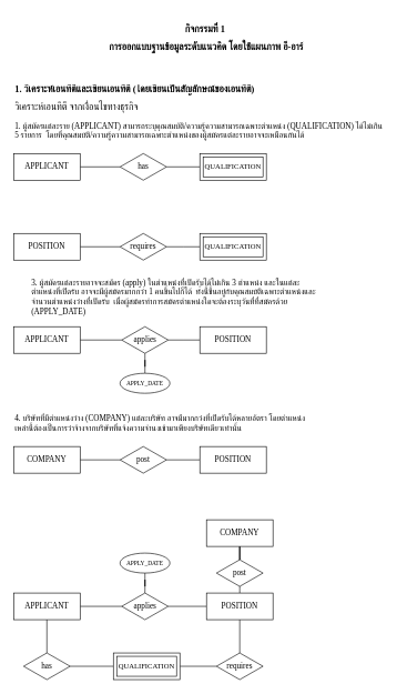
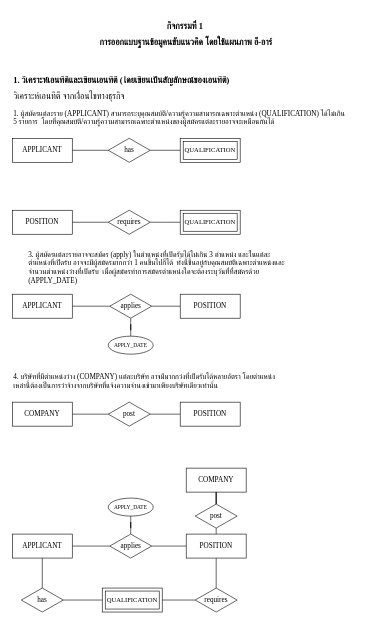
- <mxCell id="45" value="&lt;h1 style=&quot;font-size: 14px;&quot;&gt;&lt;font style=&quot;font-size: 14px;&quot; data-font-src=&quot;https://fonts.googleapis.com/css?family=sarabun&quot;&gt;กิจกรรมที่ 1&amp;nbsp;&lt;/font&gt;&lt;/h1&gt;&lt;h1 style=&quot;font-size: 14px;&quot;&gt;&lt;font style=&quot;font-size: 14px;&quot; data-font-src=&quot;https://fonts.googleapis.com/css?family=sarabun&quot;&gt;&lt;span style=&quot;background-color: initial; font-size: 14px;&quot;&gt;การออกแบบฐานข้อมูลระดับแนวคิด โดยใช้แผนภาพ อี-อาร์&lt;/span&gt;&lt;/font&gt;&lt;/h1&gt;" style="text;strokeColor=none;fillColor=none;spacingLeft=4;spacingRight=4;overflow=hidden;rotatable=0;points=[[0,0.5],[1,0.5]];portConstraint=eastwest;fontSize=14;whiteSpace=wrap;html=1;fontFamily=sarabun;fontSource=https%3A%2F%2Ffonts.googleapis.com%2Fcss%3Ffamily%3Dsarabun;align=center;" parent="1" vertex="1"><mxGeometry x="30" y="20" width="560" height="60" as="geometry" /></mxCell>
+ <mxCell id="45" value="&lt;h1 style=&quot;font-size: 14px;&quot;&gt;&lt;font style=&quot;font-size: 14px;&quot; data-font-src=&quot;https://fonts.googleapis.com/css?family=sarabun&quot;&gt;กิจกรรมที่ 1&amp;nbsp;&lt;/font&gt;&lt;/h1&gt;&lt;h1 style=&quot;font-size: 14px;&quot;&gt;&lt;font style=&quot;font-size: 14px;&quot; data-font-src=&quot;https://fonts.googleapis.com/css?family=sarabun&quot;&gt;&lt;span style=&quot;background-color: initial; font-size: 14px;&quot;&gt;การออกแบบฐานข้อมูคนขับแนวคิด โดยใช้แผนภาพ อี-อาร์&lt;/span&gt;&lt;/font&gt;&lt;/h1&gt;" style="text;strokeColor=none;fillColor=none;spacingLeft=4;spacingRight=4;overflow=hidden;rotatable=0;points=[[0,0.5],[1,0.5]];portConstraint=eastwest;fontSize=14;whiteSpace=wrap;html=1;fontFamily=sarabun;fontSource=https%3A%2F%2Ffonts.googleapis.com%2Fcss%3Ffamily%3Dsarabun;align=center;" parent="1" vertex="1"><mxGeometry x="30" y="20" width="560" height="60" as="geometry" /></mxCell>
